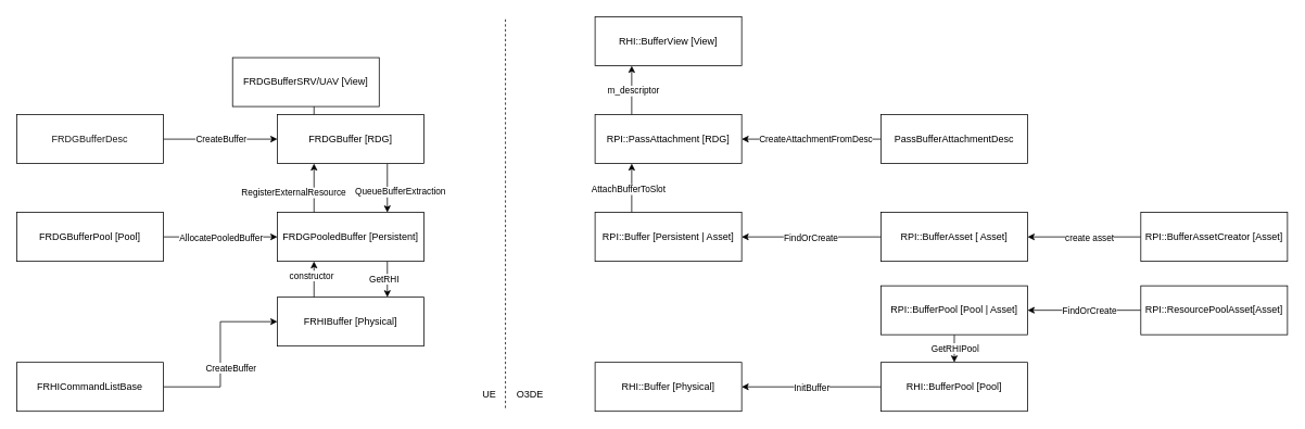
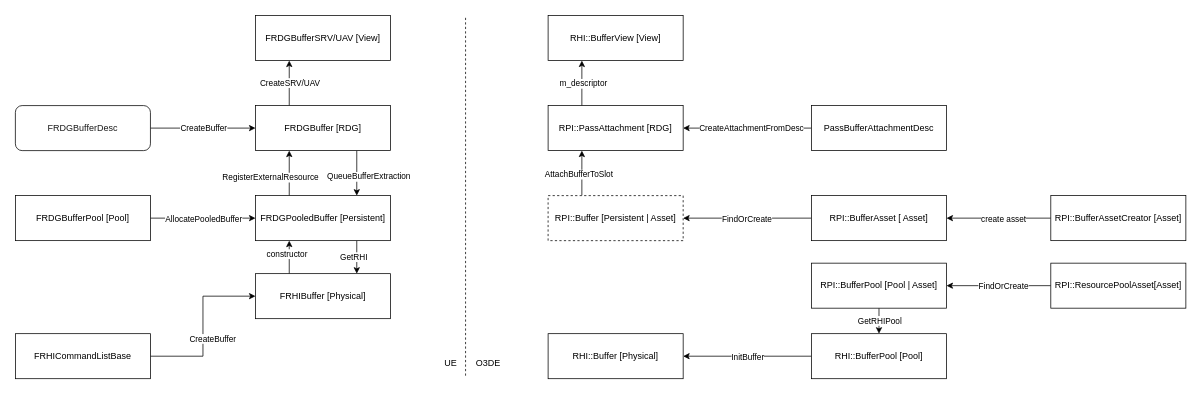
- <mxCell id="22" value="FRDGBufferSRV/UAV [View]" style="rounded=0;whiteSpace=wrap;html=1;" parent="1" vertex="1"><mxGeometry x="285" y="70" width="180" height="60" as="geometry" /></mxCell>
+ <mxCell id="22" value="FRDGBufferSRV/UAV [View]" style="rounded=0;whiteSpace=wrap;html=1;" parent="1" vertex="1"><mxGeometry x="340" width="180" height="60" as="geometry" y="20" /></mxCell>
- <mxCell id="44" value="&lt;span style=&quot;color: rgba(0, 0, 0, 0.9); text-align: start; white-space: pre; background-color: rgb(255, 255, 255);&quot;&gt;&lt;font face=&quot;Helvetica&quot;&gt;FRDGBufferDesc&lt;/font&gt;&lt;/span&gt;" style="rounded=0;whiteSpace=wrap;html=1;" vertex="1" parent="1"><mxGeometry x="20" y="140" width="180" height="60" as="geometry" /></mxCell>
+ <mxCell id="44" value="&lt;span style=&quot;color: rgba(0, 0, 0, 0.9); text-align: start; white-space: pre; background-color: rgb(255, 255, 255);&quot;&gt;&lt;font face=&quot;Helvetica&quot;&gt;FRDGBufferDesc&lt;/font&gt;&lt;/span&gt;" style="whiteSpace=wrap;html=1;rounded=1;" vertex="1" parent="1"><mxGeometry x="20" y="140" width="180" height="60" as="geometry" /></mxCell>
- <mxCell id="21" value="RPI::Buffer [Persistent | Asset]" style="rounded=0;whiteSpace=wrap;html=1;" parent="1" vertex="1"><mxGeometry x="730" y="260" width="180" height="60" as="geometry" /></mxCell>
+ <mxCell id="21" value="RPI::Buffer [Persistent | Asset]" style="rounded=0;whiteSpace=wrap;html=1;dashed=1;" parent="1" vertex="1"><mxGeometry x="730" y="260" width="180" height="60" as="geometry" /></mxCell>
